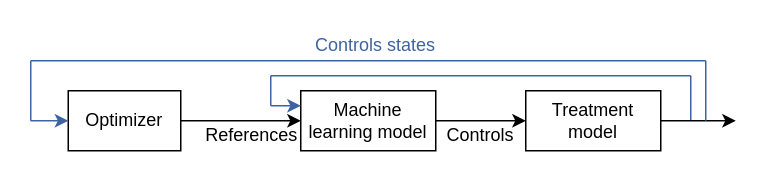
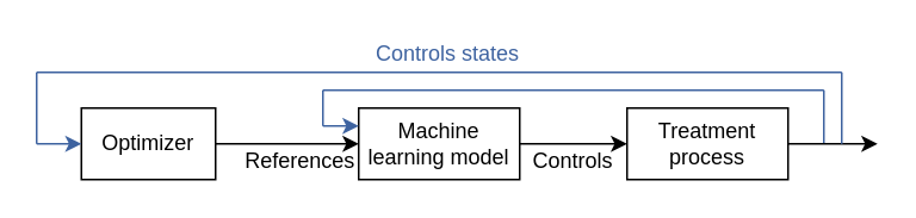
- <mxCell id="10" value="&lt;font color=&quot;#000000&quot;&gt;Treatment model&lt;/font&gt;" style="rounded=0;whiteSpace=wrap;html=1;fillColor=none;strokeColor=#000000;" vertex="1" parent="1"><mxGeometry x="350" y="60" width="90" height="40" as="geometry" /></mxCell>
+ <mxCell id="10" value="&lt;font color=&quot;#000000&quot;&gt;Treatment process&lt;/font&gt;" style="rounded=0;whiteSpace=wrap;html=1;fillColor=none;strokeColor=#000000;" vertex="1" parent="1"><mxGeometry x="350" y="60" width="90" height="40" as="geometry" /></mxCell>
